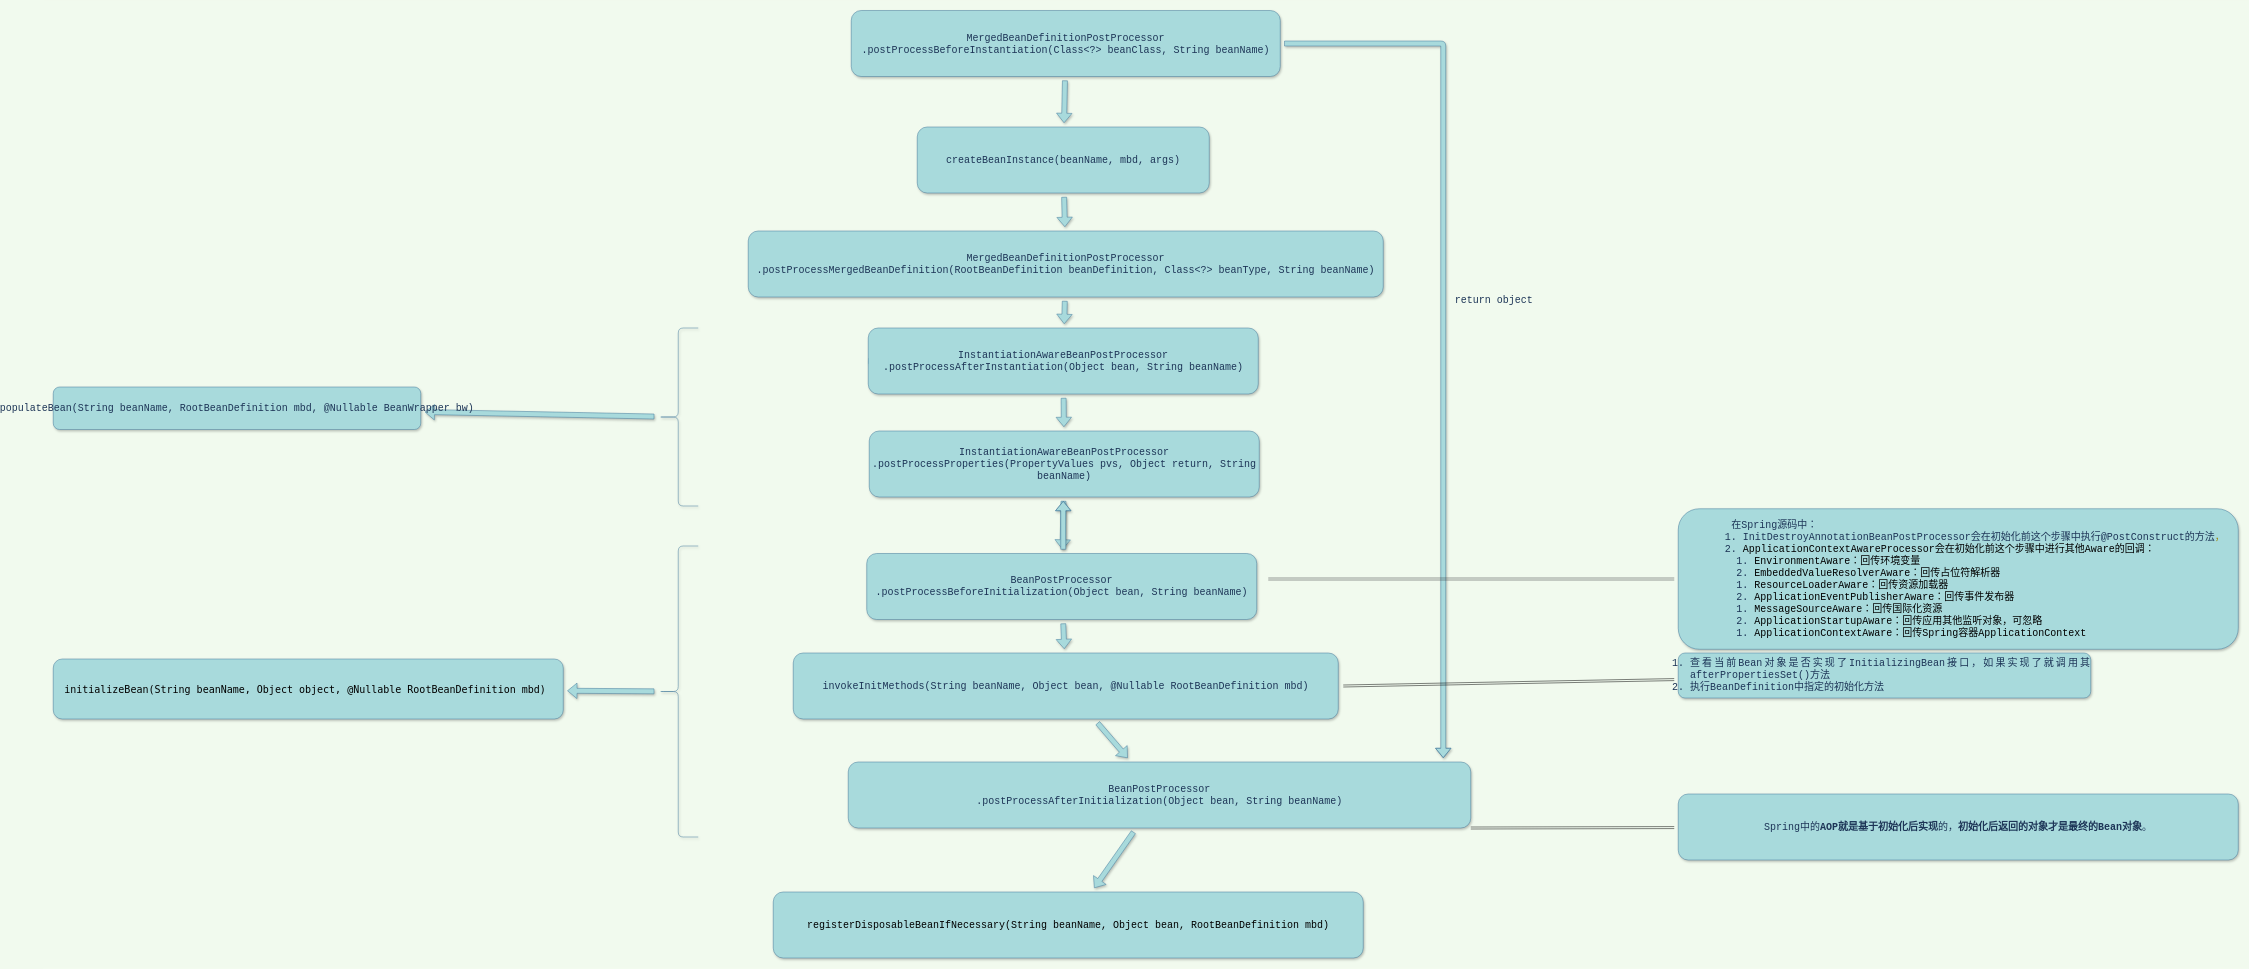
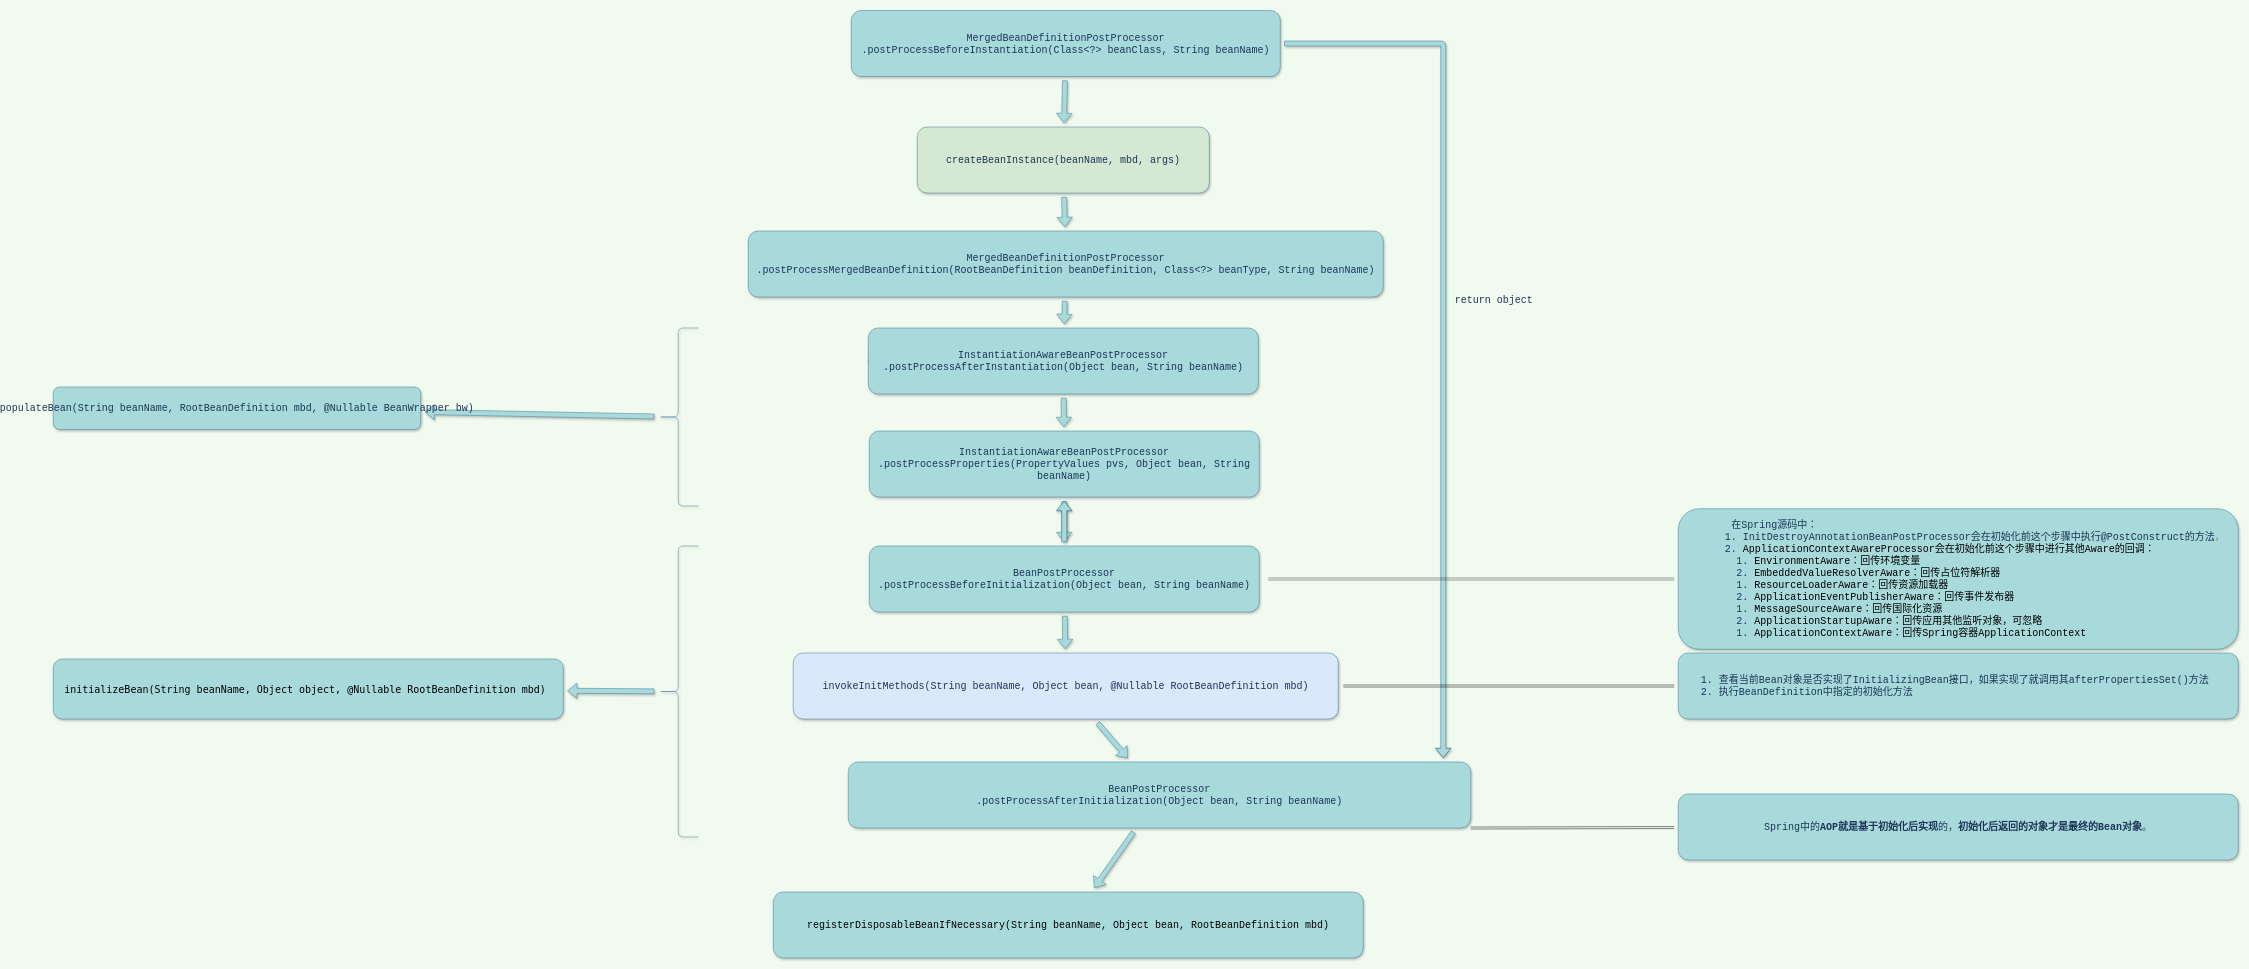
- <mxCell id="7" value="&lt;pre&gt;&lt;font face=&quot;Courier New&quot; style=&quot;font-size: 20px&quot;&gt;createBeanInstance(beanName, mbd, args)&lt;/font&gt;&lt;/pre&gt;" style="rounded=1;whiteSpace=wrap;html=1;sketch=0;hachureGap=4;fontFamily=Architects Daughter;fontSource=https%3A%2F%2Ffonts.googleapis.com%2Fcss%3Ffamily%3DArchitects%2BDaughter;fontSize=20;strokeColor=#457B9D;fillColor=#A8DADC;shadow=1;labelBackgroundColor=none;fontColor=#1D3557;" parent="1" vertex="1"><mxGeometry x="1748" y="253" width="584" height="132" as="geometry" /></mxCell>
+ <mxCell id="7" value="&lt;pre&gt;&lt;font face=&quot;Courier New&quot; style=&quot;font-size: 20px&quot;&gt;createBeanInstance(beanName, mbd, args)&lt;/font&gt;&lt;/pre&gt;" style="rounded=1;whiteSpace=wrap;html=1;sketch=0;hachureGap=4;fontFamily=Architects Daughter;fontSource=https%3A%2F%2Ffonts.googleapis.com%2Fcss%3Ffamily%3DArchitects%2BDaughter;fontSize=20;strokeColor=#457B9D;fillColor=#d5e8d4;shadow=1;labelBackgroundColor=none;fontColor=#1D3557;" parent="1" vertex="1"><mxGeometry x="1748" y="253" width="584" height="132" as="geometry" /></mxCell>
- <mxCell id="15" value="&lt;font style=&quot;font-size: 20px&quot;&gt;&lt;span style=&quot;&quot;&gt;InstantiationAwareBeanPostProcessor&lt;/span&gt;&lt;br&gt;&lt;/font&gt;&lt;div&gt;&lt;span style=&quot;white-space: normal&quot;&gt;&lt;font style=&quot;font-size: 20px&quot;&gt;.postProcessProperties(PropertyValues pvs, Object return, String beanName)&lt;/font&gt;&lt;/span&gt;&lt;/div&gt;" style="rounded=1;whiteSpace=wrap;html=1;sketch=0;hachureGap=4;fontFamily=Courier New;fontSize=20;strokeColor=#457B9D;fillColor=#A8DADC;shadow=1;labelBackgroundColor=none;fontColor=#1D3557;align=center;" parent="1" vertex="1"><mxGeometry x="1652" y="861" width="780" height="132" as="geometry" /></mxCell>
+ <mxCell id="15" value="&lt;font style=&quot;font-size: 20px&quot;&gt;&lt;span style=&quot;&quot;&gt;InstantiationAwareBeanPostProcessor&lt;/span&gt;&lt;br&gt;&lt;/font&gt;&lt;div&gt;&lt;span style=&quot;white-space: normal&quot;&gt;&lt;font style=&quot;font-size: 20px&quot;&gt;.postProcessProperties(PropertyValues pvs, Object bean, String beanName)&lt;/font&gt;&lt;/span&gt;&lt;/div&gt;" style="rounded=1;whiteSpace=wrap;html=1;sketch=0;hachureGap=4;fontFamily=Courier New;fontSize=20;strokeColor=#457B9D;fillColor=#A8DADC;shadow=1;labelBackgroundColor=none;fontColor=#1D3557;align=center;" parent="1" vertex="1"><mxGeometry x="1652" y="861" width="780" height="132" as="geometry" /></mxCell>
- <mxCell id="22" value="&lt;br&gt;BeanPostProcessor&lt;br&gt;.postProcessBeforeInitialization(Object bean, String beanName)&lt;br&gt;&lt;br&gt;" style="rounded=1;sketch=0;hachureGap=4;fontFamily=Courier New;fontSize=20;strokeColor=#457B9D;fillColor=#A8DADC;shadow=1;labelBackgroundColor=none;fontColor=#1D3557;align=center;whiteSpace=wrap;html=1;" parent="1" vertex="1"><mxGeometry x="1647" y="1106" width="780" height="132" as="geometry" /></mxCell>
+ <mxCell id="22" value="&lt;br&gt;BeanPostProcessor&lt;br&gt;.postProcessBeforeInitialization(Object bean, String beanName)&lt;br&gt;&lt;br&gt;" style="rounded=1;sketch=0;hachureGap=4;fontFamily=Courier New;fontSize=20;strokeColor=#457B9D;fillColor=#A8DADC;shadow=1;labelBackgroundColor=none;fontColor=#1D3557;align=center;whiteSpace=wrap;html=1;" parent="1" vertex="1"><mxGeometry x="1652" y="1091" width="780" height="132" as="geometry" /></mxCell>
- <mxCell id="33" value="&lt;div class=&quot;lake-content&quot;&gt;&lt;ol class=&quot;ne-ol&quot; style=&quot;margin: 0 ; padding-left: 23px&quot;&gt;&lt;li id=&quot;cf8b4125a224819b01e1c5cb39147fcc&quot; style=&quot;text-align: justify&quot;&gt;&lt;span class=&quot;ne-text&quot;&gt;查看当前Bean对象是否实现了InitializingBean接口，如果实现了就调用其afterPropertiesSet()方法&lt;/span&gt;&lt;/li&gt;&lt;li id=&quot;4b717ddb90bc0d84b1a6c0189c83c266&quot; style=&quot;text-align: justify&quot;&gt;&lt;span class=&quot;ne-text&quot;&gt;执行BeanDefinition中指定的初始化方法&lt;/span&gt;&lt;/li&gt;&lt;/ol&gt;&lt;/div&gt;" style="rounded=1;sketch=0;hachureGap=4;fontFamily=Courier New;fontSize=20;strokeColor=#457B9D;fillColor=#A8DADC;shadow=1;labelBackgroundColor=none;fontColor=#1D3557;align=center;whiteSpace=wrap;html=1;" parent="1" vertex="1"><mxGeometry x="3270" y="1305" width="825" height="90" as="geometry" /></mxCell>
+ <mxCell id="33" value="&lt;div class=&quot;lake-content&quot;&gt;&lt;ol class=&quot;ne-ol&quot; style=&quot;margin: 0 ; padding-left: 23px&quot;&gt;&lt;li id=&quot;cf8b4125a224819b01e1c5cb39147fcc&quot; style=&quot;text-align: justify&quot;&gt;&lt;span class=&quot;ne-text&quot;&gt;查看当前Bean对象是否实现了InitializingBean接口，如果实现了就调用其afterPropertiesSet()方法&lt;/span&gt;&lt;/li&gt;&lt;li id=&quot;4b717ddb90bc0d84b1a6c0189c83c266&quot; style=&quot;text-align: justify&quot;&gt;&lt;span class=&quot;ne-text&quot;&gt;执行BeanDefinition中指定的初始化方法&lt;/span&gt;&lt;/li&gt;&lt;/ol&gt;&lt;/div&gt;" style="rounded=1;sketch=0;hachureGap=4;fontFamily=Courier New;fontSize=20;strokeColor=#457B9D;fillColor=#A8DADC;shadow=1;labelBackgroundColor=none;fontColor=#1D3557;align=center;whiteSpace=wrap;html=1;" parent="1" vertex="1"><mxGeometry x="3270" y="1305" width="1120" height="132" as="geometry" /></mxCell>
- <mxCell id="24" value="&lt;pre&gt;&lt;pre&gt;&lt;pre&gt;&lt;font style=&quot;font-size: 20px&quot; face=&quot;Courier New&quot;&gt;invokeInitMethods(String beanName, Object bean, @Nullable RootBeanDefinition mbd)&lt;/font&gt;&lt;/pre&gt;&lt;/pre&gt;&lt;/pre&gt;" style="rounded=1;whiteSpace=wrap;html=1;sketch=0;hachureGap=4;fontFamily=Architects Daughter;fontSource=https%3A%2F%2Ffonts.googleapis.com%2Fcss%3Ffamily%3DArchitects%2BDaughter;fontSize=20;strokeColor=#457B9D;fillColor=#A8DADC;shadow=1;labelBackgroundColor=none;fontColor=#1D3557;align=center;" parent="1" vertex="1"><mxGeometry x="1500" y="1305" width="1090" height="132" as="geometry" /></mxCell>
+ <mxCell id="24" value="&lt;pre&gt;&lt;pre&gt;&lt;pre&gt;&lt;font style=&quot;font-size: 20px&quot; face=&quot;Courier New&quot;&gt;invokeInitMethods(String beanName, Object bean, @Nullable RootBeanDefinition mbd)&lt;/font&gt;&lt;/pre&gt;&lt;/pre&gt;&lt;/pre&gt;" style="rounded=1;whiteSpace=wrap;html=1;sketch=0;hachureGap=4;fontFamily=Architects Daughter;fontSource=https%3A%2F%2Ffonts.googleapis.com%2Fcss%3Ffamily%3DArchitects%2BDaughter;fontSize=20;strokeColor=#457B9D;fillColor=#dae8fc;shadow=1;labelBackgroundColor=none;fontColor=#1D3557;align=center;" parent="1" vertex="1"><mxGeometry x="1500" y="1305" width="1090" height="132" as="geometry" /></mxCell>
